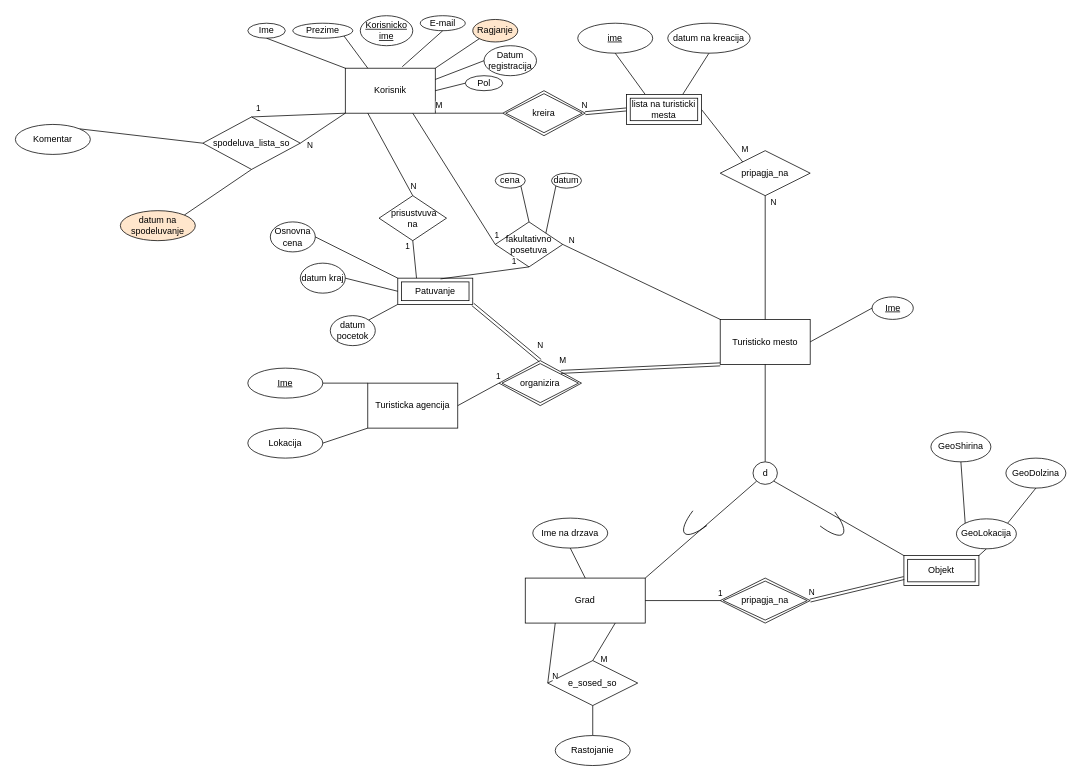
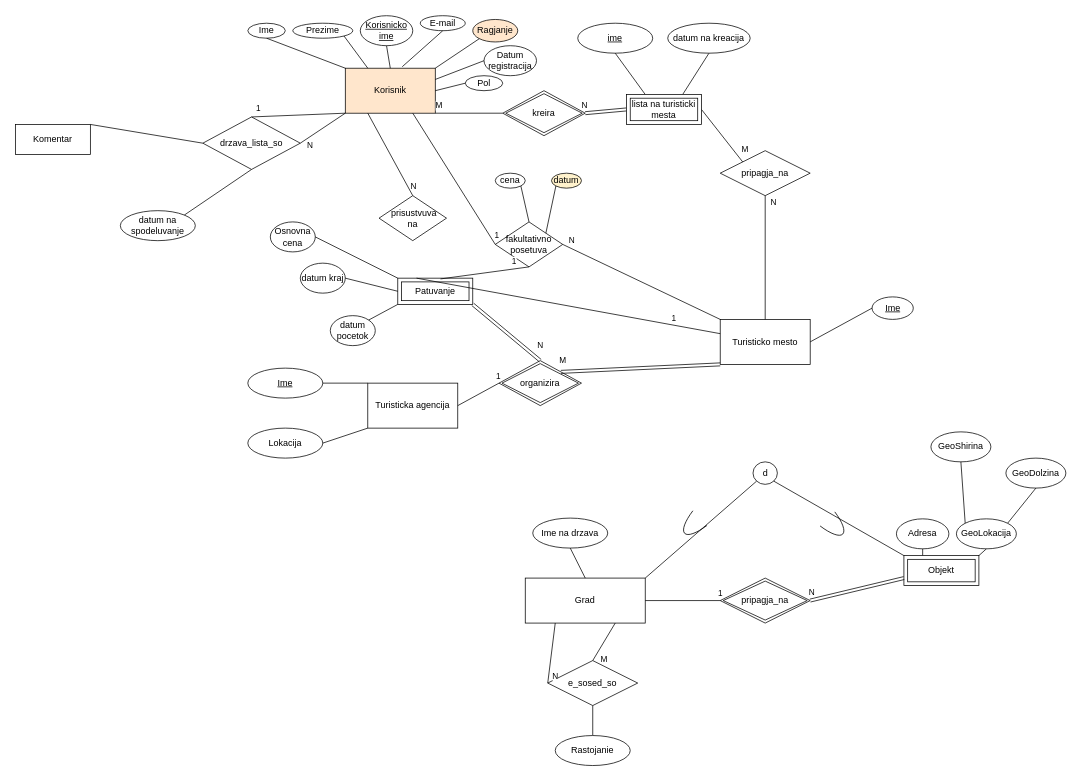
+ <mxCell id="12" value="" style="endArrow=none;html=1;rounded=0;entryX=0.5;entryY=0;entryDx=0;entryDy=0;exitX=0.5;exitY=1;exitDx=0;exitDy=0;" parent="1" source="5" target="2" edge="1"><mxGeometry width="50" height="50" relative="1" as="geometry"><mxPoint x="468" y="57" as="sourcePoint" /><mxPoint x="500" y="100" as="targetPoint" /></mxGeometry></mxCell>
- <mxCell id="2" value="&lt;div&gt;Korisnik&lt;/div&gt;" style="rounded=0;whiteSpace=wrap;html=1;" parent="1" vertex="1"><mxGeometry x="460" y="90" width="120" height="60" as="geometry" /></mxCell>
+ <mxCell id="2" value="&lt;div&gt;Korisnik&lt;/div&gt;" style="rounded=0;whiteSpace=wrap;html=1;fillColor=#ffe6cc;" parent="1" vertex="1"><mxGeometry x="460" y="90" width="120" height="60" as="geometry" /></mxCell>
- <mxCell id="50" value="Komentar" style="ellipse;whiteSpace=wrap;html=1;align=center;" parent="1" vertex="1"><mxGeometry x="20" y="165" width="100" height="40" as="geometry" /></mxCell>
+ <mxCell id="50" value="Komentar" style="whiteSpace=wrap;html=1;align=center;rounded=0;" parent="1" vertex="1"><mxGeometry x="20" y="165" width="100" height="40" as="geometry" /></mxCell>
- <mxCell id="46" value="spodeluva_lista_so" style="shape=rhombus;perimeter=rhombusPerimeter;whiteSpace=wrap;html=1;align=center;" parent="1" vertex="1"><mxGeometry x="270" y="155" width="130" height="70" as="geometry" /></mxCell>
+ <mxCell id="46" value="drzava_lista_so" style="shape=rhombus;perimeter=rhombusPerimeter;whiteSpace=wrap;html=1;align=center;" parent="1" vertex="1"><mxGeometry x="270" y="155" width="130" height="70" as="geometry" /></mxCell>
- <mxCell id="85" value="datum" style="ellipse;whiteSpace=wrap;html=1;align=center;" parent="1" vertex="1"><mxGeometry x="735" y="230" width="40" height="20" as="geometry" /></mxCell>
+ <mxCell id="85" value="datum" style="ellipse;whiteSpace=wrap;html=1;align=center;fillColor=#fff2cc;" parent="1" vertex="1"><mxGeometry x="735" y="230" width="40" height="20" as="geometry" /></mxCell>
- <mxCell id="51" value="datum na spodeluvanje" style="ellipse;whiteSpace=wrap;html=1;align=center;fillColor=#ffe6cc;" parent="1" vertex="1"><mxGeometry x="160" y="280" width="100" height="40" as="geometry" /></mxCell>
+ <mxCell id="51" value="datum na spodeluvanje" style="ellipse;whiteSpace=wrap;html=1;align=center;" parent="1" vertex="1"><mxGeometry x="160" y="280" width="100" height="40" as="geometry" /></mxCell>
- <mxCell id="80" value="1" style="endArrow=none;html=1;rounded=0;entryX=0.5;entryY=1;entryDx=0;entryDy=0;exitX=0.25;exitY=0;exitDx=0;exitDy=0;" parent="1" source="68" target="78" edge="1"><mxGeometry x="0.688" y="8" width="50" height="50" relative="1" as="geometry"><mxPoint x="613" y="205" as="sourcePoint" /><mxPoint x="560" y="160" as="targetPoint" /><mxPoint y="-1" as="offset" /></mxGeometry></mxCell>
+ <mxCell id="80" value="1" style="endArrow=none;html=1;rounded=0;exitX=0.25;exitY=0;exitDx=0;exitDy=0;" parent="1" source="68" target="17" edge="1"><mxGeometry x="0.688" y="8" width="50" height="50" relative="1" as="geometry"><mxPoint x="613" y="205" as="sourcePoint" /><mxPoint x="560" y="160" as="targetPoint" /><mxPoint y="-1" as="offset" /></mxGeometry></mxCell>
- <mxCell id="20" value="" style="endArrow=none;html=1;rounded=0;entryX=0.5;entryY=1;entryDx=0;entryDy=0;exitX=0.5;exitY=0;exitDx=0;exitDy=0;" parent="1" source="21" target="17" edge="1"><mxGeometry width="50" height="50" relative="1" as="geometry"><mxPoint x="1190" y="430" as="sourcePoint" /><mxPoint x="1233.75" y="360" as="targetPoint" /></mxGeometry></mxCell>
+ <mxCell id="27" value="Adresa" style="ellipse;whiteSpace=wrap;html=1;align=center;" parent="1" vertex="1"><mxGeometry x="1195" y="691" width="70" height="40" as="geometry" /></mxCell>
+ <mxCell id="28" value="" style="endArrow=none;html=1;rounded=0;exitX=0.25;exitY=0;exitDx=0;exitDy=0;entryX=0.5;entryY=1;entryDx=0;entryDy=0;" parent="1" source="76" target="27" edge="1"><mxGeometry width="50" height="50" relative="1" as="geometry"><mxPoint x="1231" y="770" as="sourcePoint" /><mxPoint x="1120" y="666" as="targetPoint" /></mxGeometry></mxCell>
